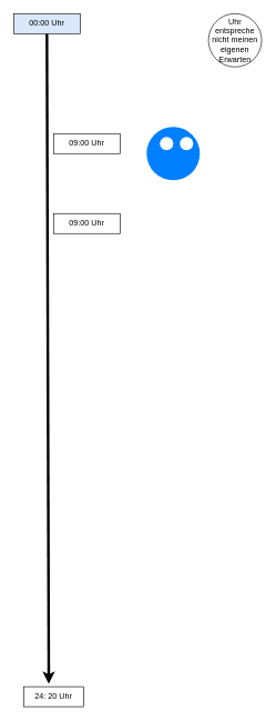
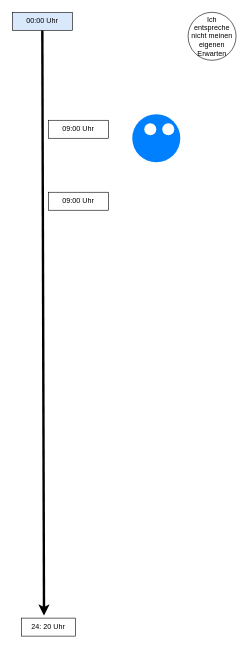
- <mxCell id="10" value="Uhr entspreche nicht meinen eigenen Erwarten" style="ellipse;whiteSpace=wrap;html=1;aspect=fixed;fillColor=none;" vertex="1" parent="1"><mxGeometry x="313" y="20" width="80" height="80" as="geometry" /></mxCell>
+ <mxCell id="10" value="Ich entspreche nicht meinen eigenen Erwarten" style="ellipse;whiteSpace=wrap;html=1;aspect=fixed;fillColor=none;" vertex="1" parent="1"><mxGeometry x="313" y="20" width="80" height="80" as="geometry" /></mxCell>
